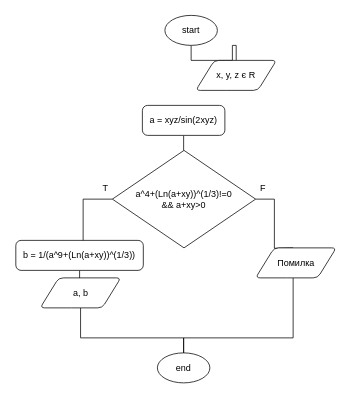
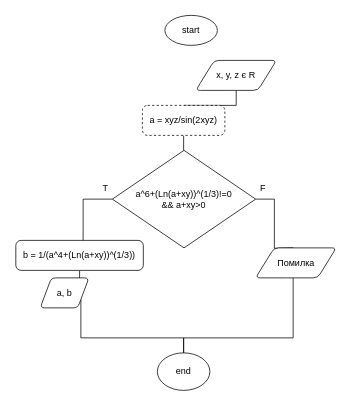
- <mxCell id="2" style="edgeStyle=orthogonalEdgeStyle;rounded=0;orthogonalLoop=1;jettySize=auto;html=1;endArrow=none;endFill=0;" parent="1" source="3" target="6" edge="1"><mxGeometry relative="1" as="geometry" /></mxCell>
+ <mxCell id="5" style="edgeStyle=orthogonalEdgeStyle;rounded=0;orthogonalLoop=1;jettySize=auto;html=1;endArrow=none;endFill=0;" parent="1" source="6" target="8" edge="1"><mxGeometry relative="1" as="geometry" /></mxCell>
- <mxCell id="8" value="a = xyz/sin(2xyz)" style="rounded=1;whiteSpace=wrap;html=1;absoluteArcSize=1;arcSize=14;strokeWidth=1;" parent="1" vertex="1"><mxGeometry x="189" y="140" width="110" height="40" as="geometry" /></mxCell>
+ <mxCell id="8" value="a = xyz/sin(2xyz)" style="rounded=1;whiteSpace=wrap;html=1;absoluteArcSize=1;arcSize=14;strokeWidth=1;dashed=1;" parent="1" vertex="1"><mxGeometry x="189" y="140" width="110" height="40" as="geometry" /></mxCell>
- <mxCell id="15" value="&lt;span&gt;a^4+(Ln(a+xy))^(1/3)!=0&lt;br&gt;&amp;amp;&amp;amp; a+xy&amp;gt;0&lt;br&gt;&lt;/span&gt;" style="strokeWidth=1;html=1;shape=mxgraph.flowchart.decision;whiteSpace=wrap;" parent="1" vertex="1"><mxGeometry x="149" y="200" width="191" height="130" as="geometry" /></mxCell>
+ <mxCell id="15" value="&lt;span&gt;a^6+(Ln(a+xy))^(1/3)!=0&lt;br&gt;&amp;amp;&amp;amp; a+xy&amp;gt;0&lt;br&gt;&lt;/span&gt;" style="strokeWidth=1;html=1;shape=mxgraph.flowchart.decision;whiteSpace=wrap;" parent="1" vertex="1"><mxGeometry x="149" y="200" width="191" height="130" as="geometry" /></mxCell>
- <mxCell id="10" value="b = 1/(a^9+(Ln(a+xy))^(1/3))" style="rounded=1;whiteSpace=wrap;html=1;absoluteArcSize=1;arcSize=14;strokeWidth=1;" parent="1" vertex="1"><mxGeometry x="20.25" y="320" width="170" height="40" as="geometry" /></mxCell>
+ <mxCell id="10" value="b = 1/(a^4+(Ln(a+xy))^(1/3))" style="rounded=1;whiteSpace=wrap;html=1;absoluteArcSize=1;arcSize=14;strokeWidth=1;" parent="1" vertex="1"><mxGeometry x="20.25" y="320" width="170" height="40" as="geometry" /></mxCell>
- <mxCell id="12" value="a, b" style="shape=parallelogram;html=1;strokeWidth=1;perimeter=parallelogramPerimeter;whiteSpace=wrap;rounded=1;arcSize=12;size=0.23;" parent="1" vertex="1"><mxGeometry x="52.75" y="370" width="107.5" height="40" as="geometry" /></mxCell>
+ <mxCell id="12" value="a, b" style="shape=parallelogram;html=1;strokeWidth=1;perimeter=parallelogramPerimeter;whiteSpace=wrap;rounded=1;arcSize=12;size=0.23;" parent="1" vertex="1"><mxGeometry x="52.75" y="370" width="65" height="40" as="geometry" /></mxCell>
- <mxCell id="4" value="end" style="strokeWidth=1;html=1;shape=mxgraph.flowchart.start_1;whiteSpace=wrap;" parent="1" vertex="1"><mxGeometry x="209" y="470" width="70" height="40" as="geometry" /></mxCell>
+ <mxCell id="4" value="end" style="strokeWidth=1;html=1;shape=mxgraph.flowchart.start_1;whiteSpace=wrap;" parent="1" vertex="1"><mxGeometry x="209" y="470" width="70" height="50" as="geometry" /></mxCell>
